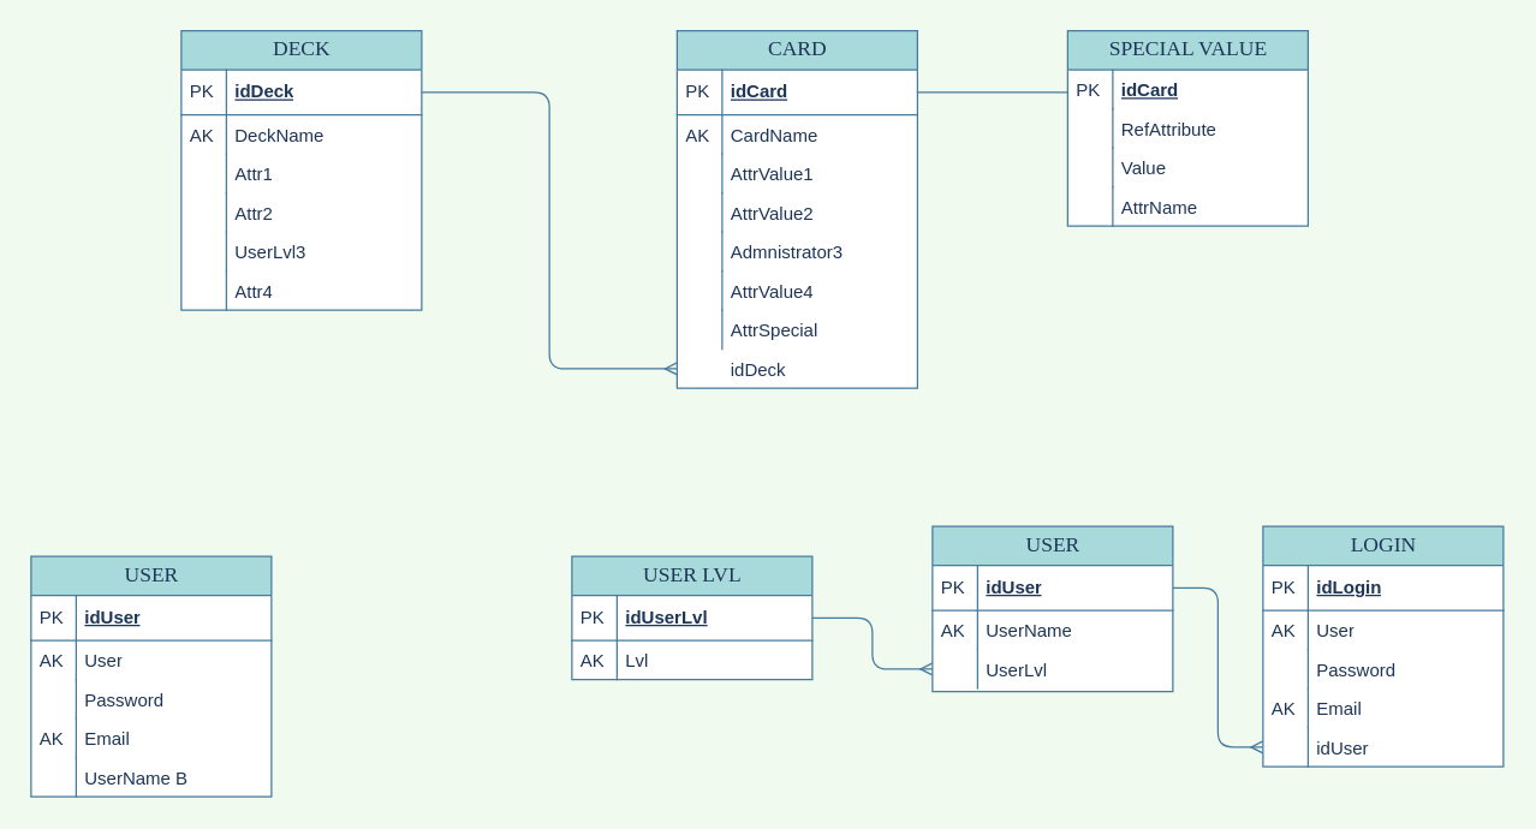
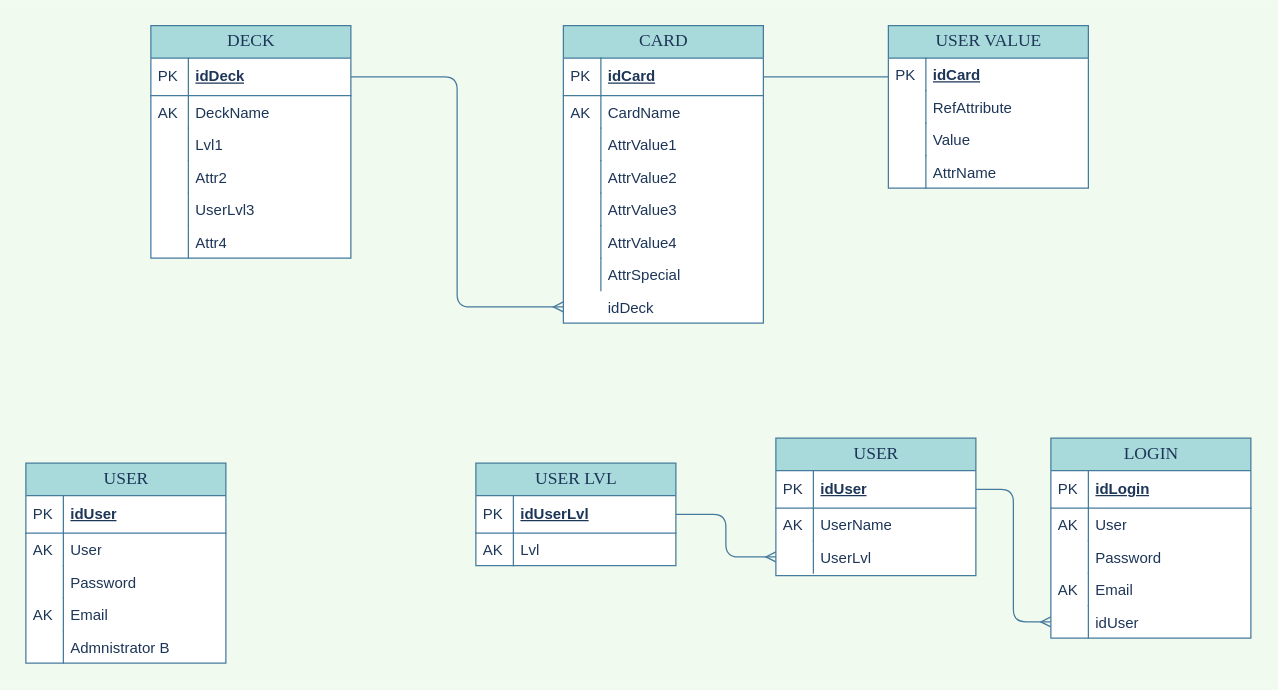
- <mxCell id="33" value="SPECIAL VALUE" style="swimlane;html=1;fontStyle=0;childLayout=stackLayout;horizontal=1;startSize=26;fillColor=#A8DADC;horizontalStack=0;resizeParent=1;resizeLast=0;collapsible=1;marginBottom=0;swimlaneFillColor=#ffffff;align=center;rounded=0;shadow=0;comic=0;labelBackgroundColor=none;strokeWidth=1;fontFamily=Verdana;fontSize=14;strokeColor=#457B9D;fontColor=#1D3557;" vertex="1" parent="1"><mxGeometry x="710" y="20" width="160" height="130" as="geometry" /></mxCell>
+ <mxCell id="33" value="USER VALUE" style="swimlane;html=1;fontStyle=0;childLayout=stackLayout;horizontal=1;startSize=26;fillColor=#A8DADC;horizontalStack=0;resizeParent=1;resizeLast=0;collapsible=1;marginBottom=0;swimlaneFillColor=#ffffff;align=center;rounded=0;shadow=0;comic=0;labelBackgroundColor=none;strokeWidth=1;fontFamily=Verdana;fontSize=14;strokeColor=#457B9D;fontColor=#1D3557;" vertex="1" parent="1"><mxGeometry x="710" y="20" width="160" height="130" as="geometry" /></mxCell>
- <mxCell id="9" value="Attr1" style="shape=partialRectangle;top=0;left=0;right=0;bottom=0;html=1;align=left;verticalAlign=top;fillColor=none;spacingLeft=34;spacingRight=4;whiteSpace=wrap;overflow=hidden;rotatable=0;points=[[0,0.5],[1,0.5]];portConstraint=eastwest;dropTarget=0;strokeColor=#457B9D;fontColor=#1D3557;" vertex="1" parent="4"><mxGeometry y="82" width="160" height="26" as="geometry" /></mxCell>
+ <mxCell id="9" value="Lvl1" style="shape=partialRectangle;top=0;left=0;right=0;bottom=0;html=1;align=left;verticalAlign=top;fillColor=none;spacingLeft=34;spacingRight=4;whiteSpace=wrap;overflow=hidden;rotatable=0;points=[[0,0.5],[1,0.5]];portConstraint=eastwest;dropTarget=0;strokeColor=#457B9D;fontColor=#1D3557;" vertex="1" parent="4"><mxGeometry y="82" width="160" height="26" as="geometry" /></mxCell>
- <mxCell id="26" value="Admnistrator3" style="shape=partialRectangle;top=0;left=0;right=0;bottom=0;html=1;align=left;verticalAlign=top;fillColor=none;spacingLeft=34;spacingRight=4;whiteSpace=wrap;overflow=hidden;rotatable=0;points=[[0,0.5],[1,0.5]];portConstraint=eastwest;dropTarget=0;strokeColor=#457B9D;fontColor=#1D3557;" vertex="1" parent="17"><mxGeometry y="134" width="160" height="26" as="geometry" /></mxCell>
+ <mxCell id="26" value="AttrValue3" style="shape=partialRectangle;top=0;left=0;right=0;bottom=0;html=1;align=left;verticalAlign=top;fillColor=none;spacingLeft=34;spacingRight=4;whiteSpace=wrap;overflow=hidden;rotatable=0;points=[[0,0.5],[1,0.5]];portConstraint=eastwest;dropTarget=0;strokeColor=#457B9D;fontColor=#1D3557;" vertex="1" parent="17"><mxGeometry y="134" width="160" height="26" as="geometry" /></mxCell>
- <mxCell id="76" value="UserName B" style="shape=partialRectangle;top=0;left=0;right=0;bottom=0;html=1;align=left;verticalAlign=top;fillColor=none;spacingLeft=34;spacingRight=4;whiteSpace=wrap;overflow=hidden;rotatable=0;points=[[0,0.5],[1,0.5]];portConstraint=eastwest;dropTarget=0;strokeColor=#457B9D;fontColor=#1D3557;" vertex="1" parent="67"><mxGeometry y="134" width="160" height="26" as="geometry" /></mxCell>
+ <mxCell id="76" value="Admnistrator B" style="shape=partialRectangle;top=0;left=0;right=0;bottom=0;html=1;align=left;verticalAlign=top;fillColor=none;spacingLeft=34;spacingRight=4;whiteSpace=wrap;overflow=hidden;rotatable=0;points=[[0,0.5],[1,0.5]];portConstraint=eastwest;dropTarget=0;strokeColor=#457B9D;fontColor=#1D3557;" vertex="1" parent="67"><mxGeometry y="134" width="160" height="26" as="geometry" /></mxCell>
